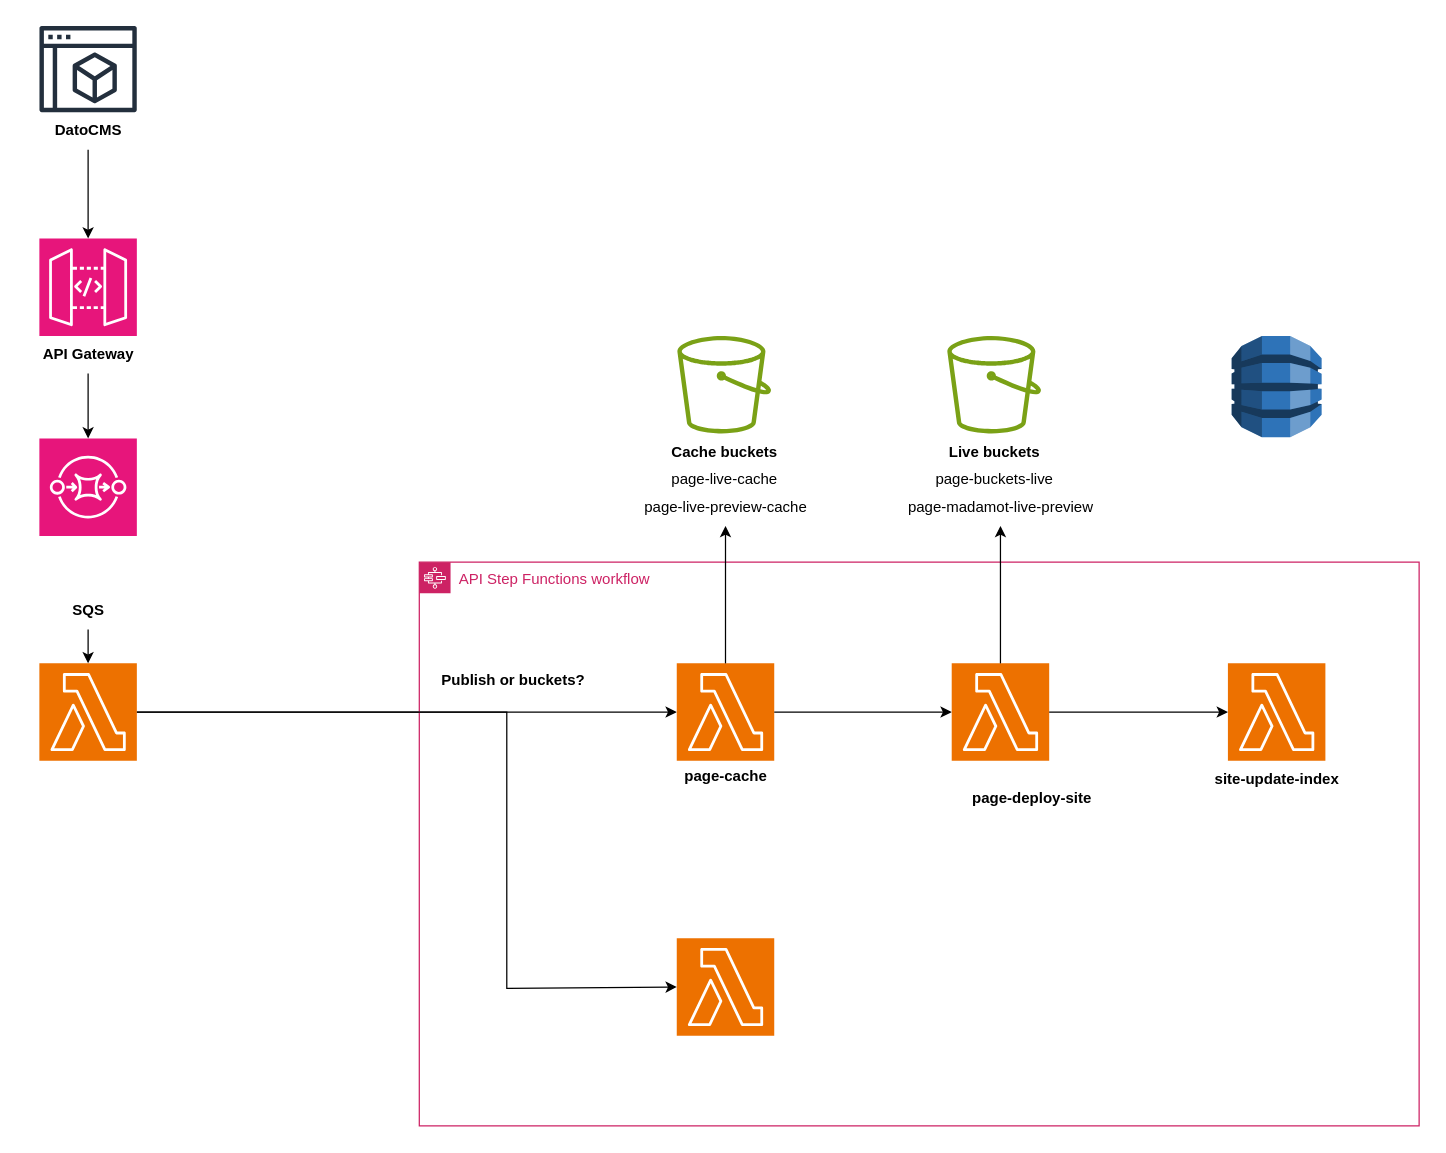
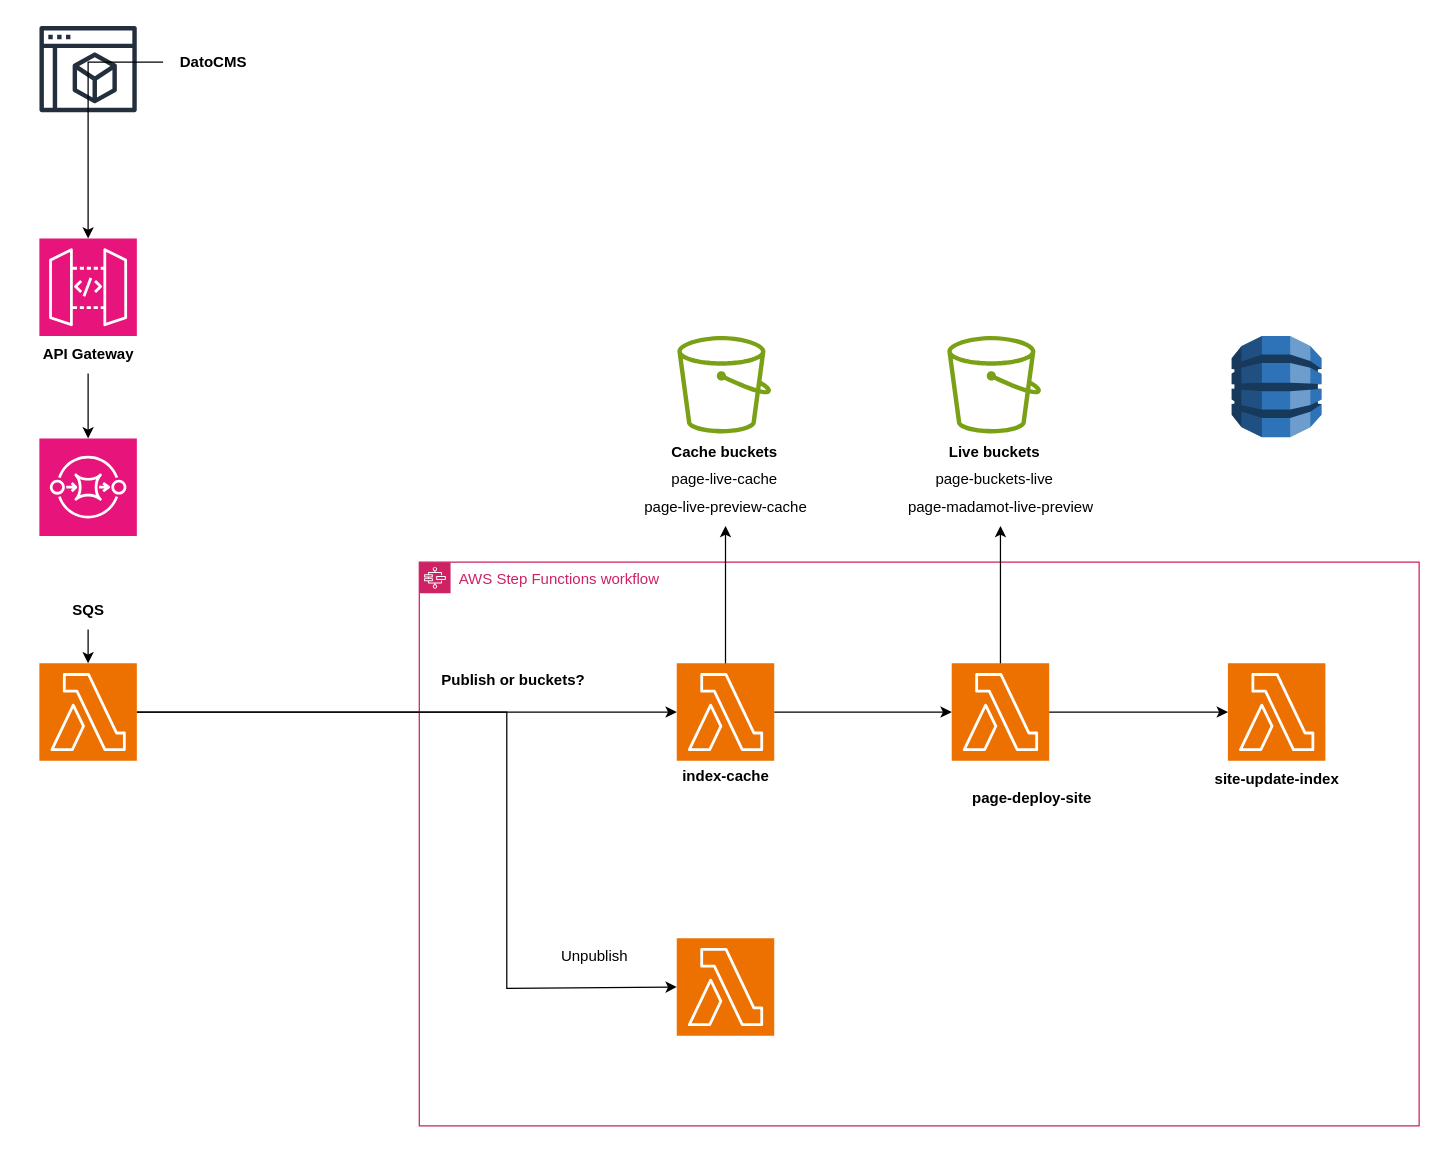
- <mxCell id="5" value="&lt;b&gt;DatoCMS&lt;/b&gt;" style="text;html=1;align=center;verticalAlign=middle;resizable=0;points=[];autosize=1;strokeColor=none;fillColor=none;" parent="1" vertex="1"><mxGeometry x="30" y="89" width="80" height="30" as="geometry" /></mxCell>
+ <mxCell id="5" value="&lt;b&gt;DatoCMS&lt;/b&gt;" style="text;html=1;align=center;verticalAlign=middle;resizable=0;points=[];autosize=1;strokeColor=none;fillColor=none;" parent="1" vertex="1"><mxGeometry x="130" y="34" width="80" height="30" as="geometry" /></mxCell>
- <mxCell id="13" value="API Step Functions workflow" style="points=[[0,0],[0.25,0],[0.5,0],[0.75,0],[1,0],[1,0.25],[1,0.5],[1,0.75],[1,1],[0.75,1],[0.5,1],[0.25,1],[0,1],[0,0.75],[0,0.5],[0,0.25]];outlineConnect=0;gradientColor=none;html=1;whiteSpace=wrap;fontSize=12;fontStyle=0;container=1;pointerEvents=0;collapsible=0;recursiveResize=0;shape=mxgraph.aws4.group;grIcon=mxgraph.aws4.group_aws_step_functions_workflow;strokeColor=#CD2264;fillColor=none;verticalAlign=top;align=left;spacingLeft=30;fontColor=#CD2264;dashed=0;" parent="1" vertex="1"><mxGeometry x="335" y="449" width="800" height="451" as="geometry" /></mxCell>
+ <mxCell id="13" value="AWS Step Functions workflow" style="points=[[0,0],[0.25,0],[0.5,0],[0.75,0],[1,0],[1,0.25],[1,0.5],[1,0.75],[1,1],[0.75,1],[0.5,1],[0.25,1],[0,1],[0,0.75],[0,0.5],[0,0.25]];outlineConnect=0;gradientColor=none;html=1;whiteSpace=wrap;fontSize=12;fontStyle=0;container=1;pointerEvents=0;collapsible=0;recursiveResize=0;shape=mxgraph.aws4.group;grIcon=mxgraph.aws4.group_aws_step_functions_workflow;strokeColor=#CD2264;fillColor=none;verticalAlign=top;align=left;spacingLeft=30;fontColor=#CD2264;dashed=0;" parent="1" vertex="1"><mxGeometry x="335" y="449" width="800" height="451" as="geometry" /></mxCell>
- <mxCell id="15" value="&lt;b&gt;page-cache&lt;/b&gt;" style="text;html=1;align=center;verticalAlign=middle;resizable=0;points=[];autosize=1;strokeColor=none;fillColor=none;" parent="13" vertex="1"><mxGeometry x="200" y="157" width="90" height="30" as="geometry" /></mxCell>
+ <mxCell id="15" value="&lt;b&gt;index-cache&lt;/b&gt;" style="text;html=1;align=center;verticalAlign=middle;resizable=0;points=[];autosize=1;strokeColor=none;fillColor=none;" parent="13" vertex="1"><mxGeometry x="200" y="157" width="90" height="30" as="geometry" /></mxCell>
+ <mxCell id="21" value="Unpublish" style="text;html=1;align=center;verticalAlign=middle;resizable=0;points=[];autosize=1;strokeColor=none;fillColor=none;" parent="13" vertex="1"><mxGeometry x="100" y="301" width="80" height="30" as="geometry" /></mxCell>
